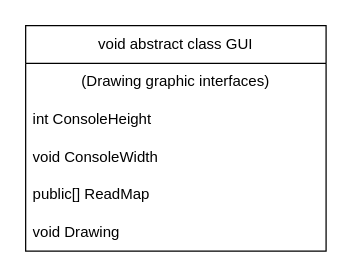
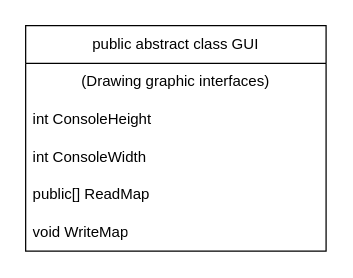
- <mxCell id="2" value="void abstract class GUI" style="swimlane;fontStyle=0;childLayout=stackLayout;horizontal=1;startSize=30;horizontalStack=0;resizeParent=1;resizeParentMax=0;resizeLast=0;collapsible=1;marginBottom=0;whiteSpace=wrap;html=1;" vertex="1" parent="1"><mxGeometry x="20" y="20" width="240" height="180" as="geometry"><mxRectangle x="40" y="40" width="170" height="30" as="alternateBounds" /></mxGeometry></mxCell>
+ <mxCell id="2" value="public abstract class GUI" style="swimlane;fontStyle=0;childLayout=stackLayout;horizontal=1;startSize=30;horizontalStack=0;resizeParent=1;resizeParentMax=0;resizeLast=0;collapsible=1;marginBottom=0;whiteSpace=wrap;html=1;" vertex="1" parent="1"><mxGeometry x="20" y="20" width="240" height="180" as="geometry"><mxRectangle x="40" y="40" width="170" height="30" as="alternateBounds" /></mxGeometry></mxCell>
- <mxCell id="5" value="void ConsoleWidth" style="text;strokeColor=none;fillColor=none;align=left;verticalAlign=middle;spacingLeft=4;spacingRight=4;overflow=hidden;points=[[0,0.5],[1,0.5]];portConstraint=eastwest;rotatable=0;whiteSpace=wrap;html=1;" vertex="1" parent="2"><mxGeometry y="90" width="240" height="30" as="geometry" /></mxCell>
+ <mxCell id="5" value="int ConsoleWidth" style="text;strokeColor=none;fillColor=none;align=left;verticalAlign=middle;spacingLeft=4;spacingRight=4;overflow=hidden;points=[[0,0.5],[1,0.5]];portConstraint=eastwest;rotatable=0;whiteSpace=wrap;html=1;" vertex="1" parent="2"><mxGeometry y="90" width="240" height="30" as="geometry" /></mxCell>
- <mxCell id="7" value="void Drawing" style="text;strokeColor=none;fillColor=none;align=left;verticalAlign=middle;spacingLeft=4;spacingRight=4;overflow=hidden;points=[[0,0.5],[1,0.5]];portConstraint=eastwest;rotatable=0;whiteSpace=wrap;html=1;" vertex="1" parent="2"><mxGeometry y="150" width="240" height="30" as="geometry" /></mxCell>
+ <mxCell id="7" value="void WriteMap" style="text;strokeColor=none;fillColor=none;align=left;verticalAlign=middle;spacingLeft=4;spacingRight=4;overflow=hidden;points=[[0,0.5],[1,0.5]];portConstraint=eastwest;rotatable=0;whiteSpace=wrap;html=1;" vertex="1" parent="2"><mxGeometry y="150" width="240" height="30" as="geometry" /></mxCell>
